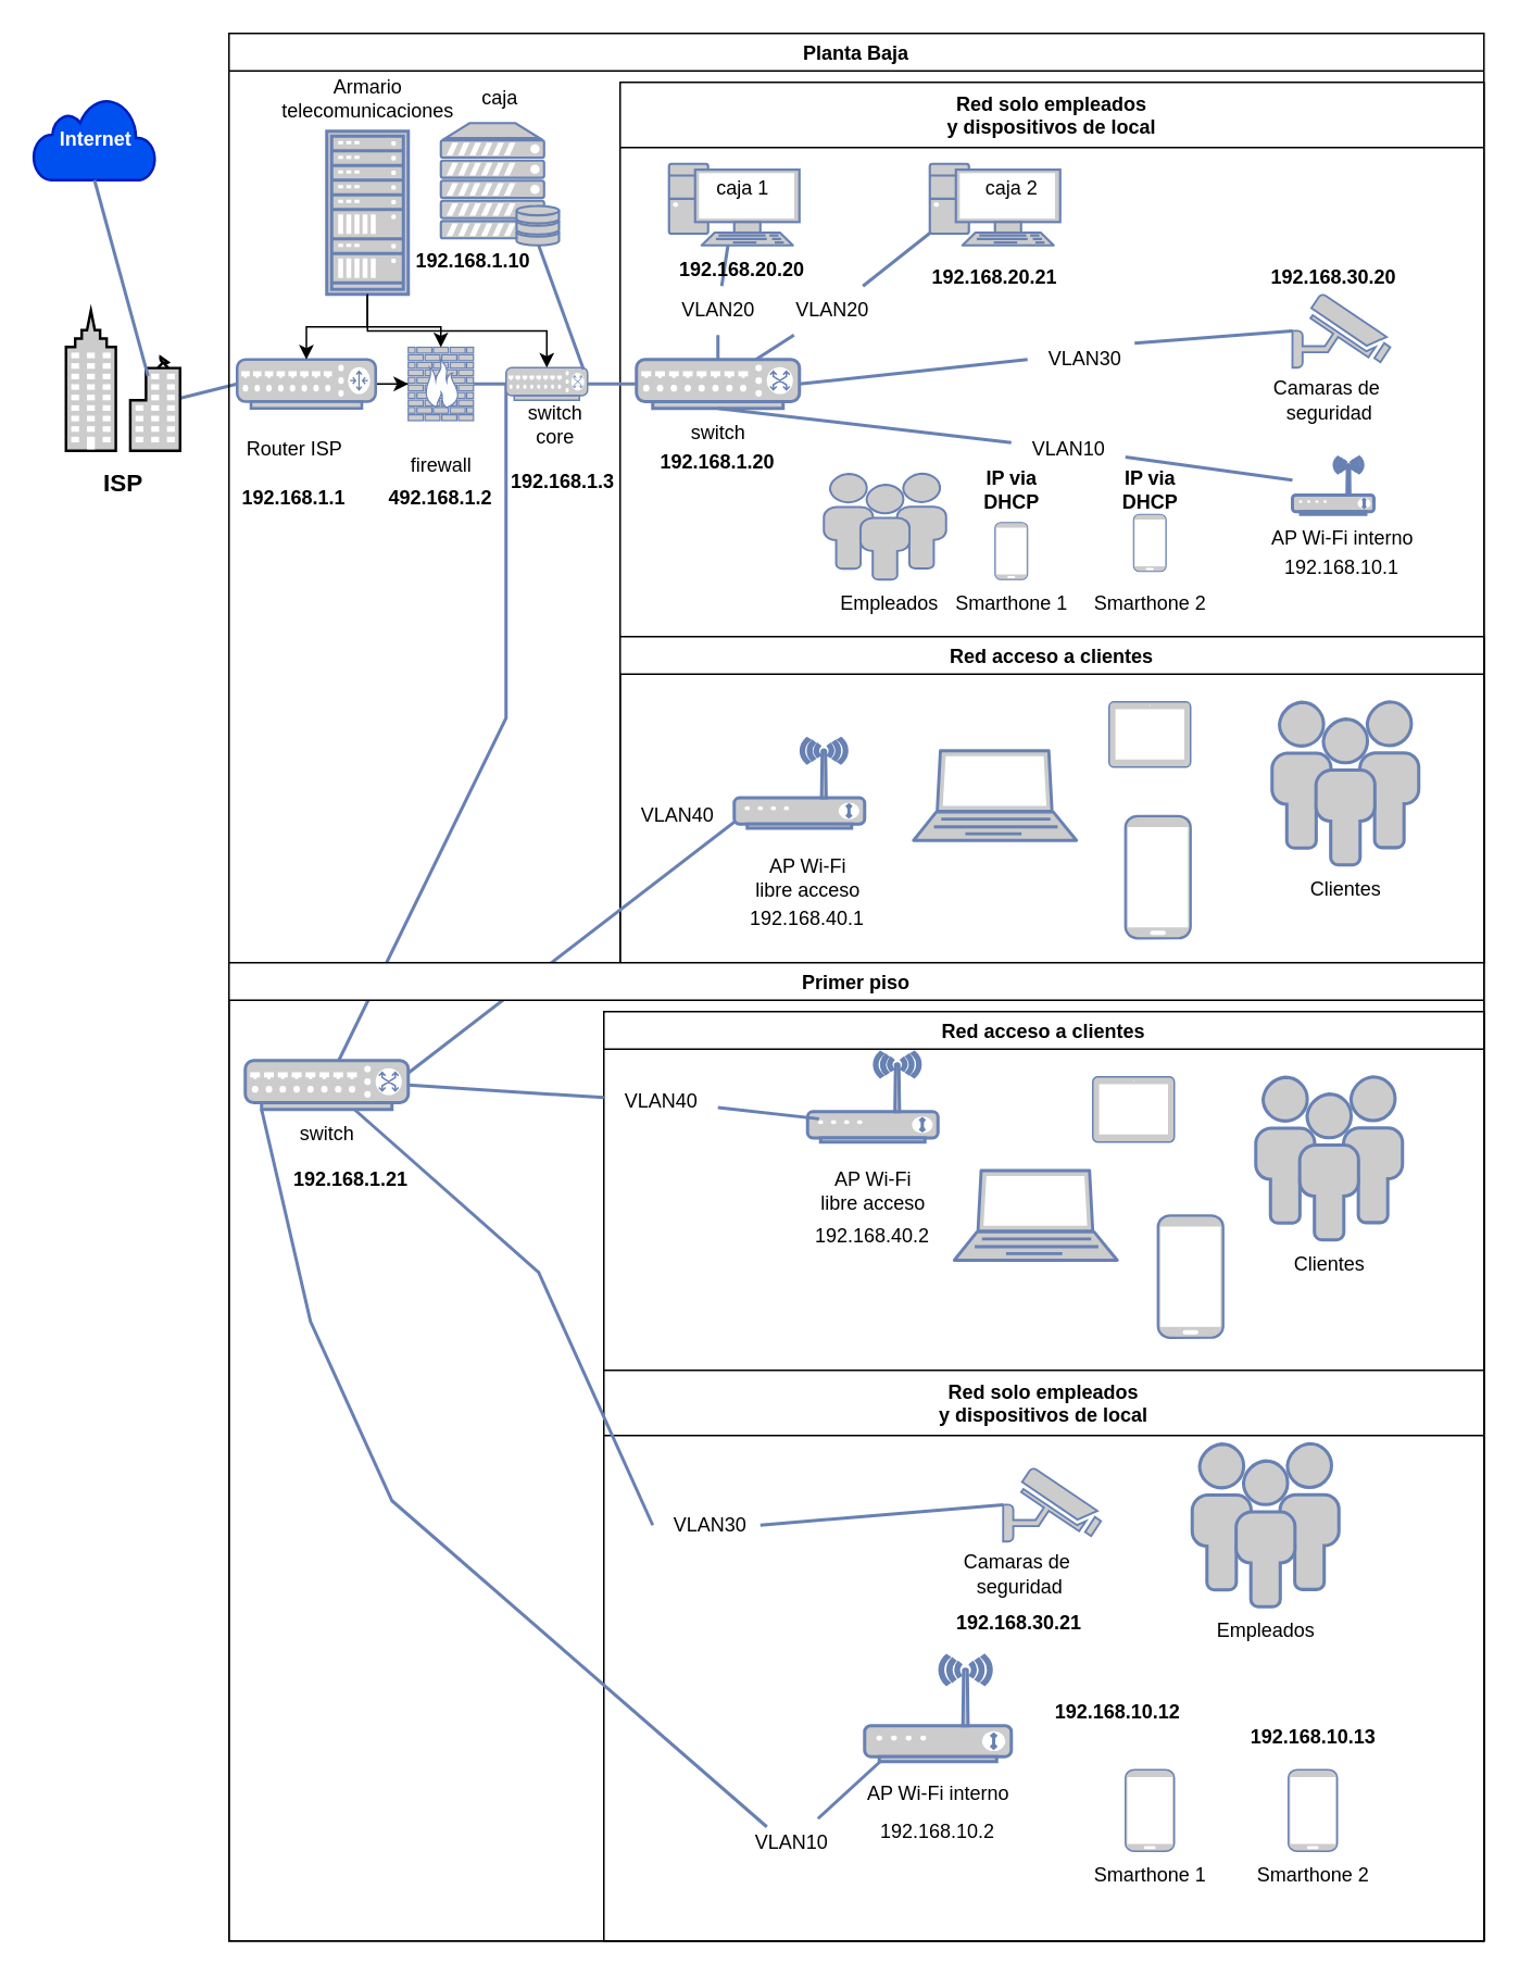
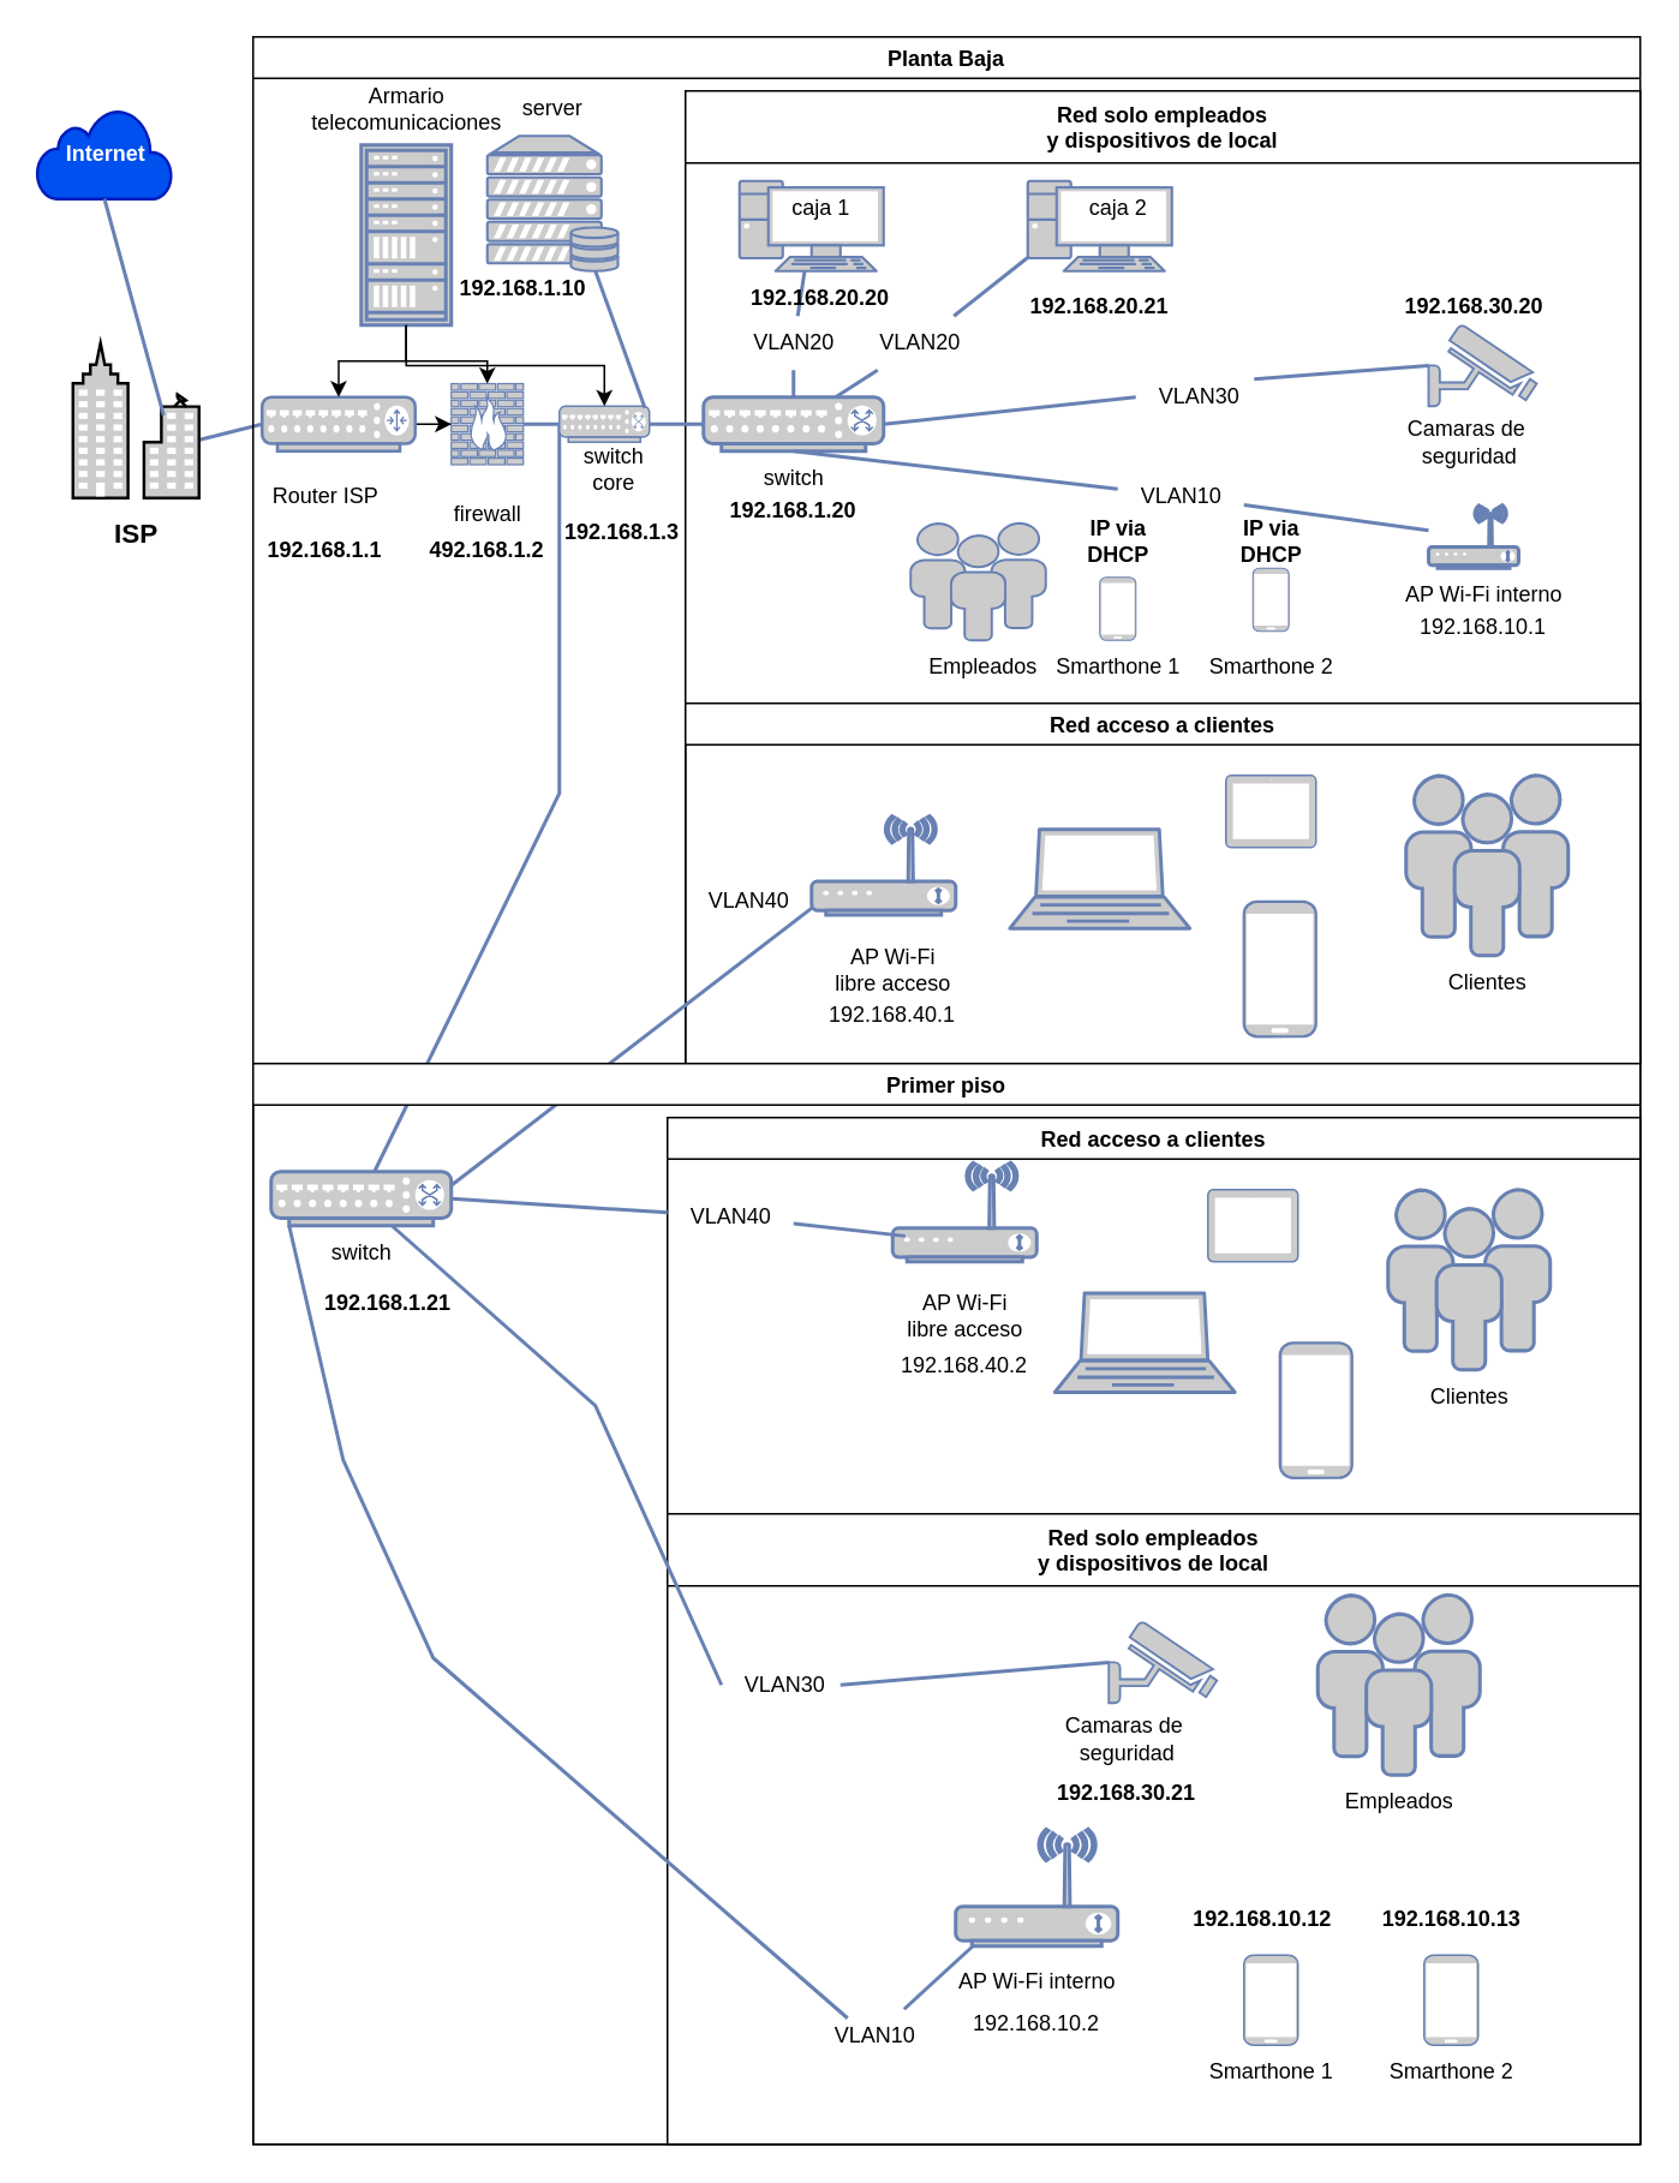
- <mxCell id="108" value="caja" style="text;html=1;align=center;verticalAlign=middle;resizable=0;points=[];autosize=1;strokeColor=none;fillColor=none;" parent="6" vertex="1"><mxGeometry x="136.25" y="25" width="60" height="30" as="geometry" /></mxCell>
+ <mxCell id="108" value="server" style="text;html=1;align=center;verticalAlign=middle;resizable=0;points=[];autosize=1;strokeColor=none;fillColor=none;" parent="6" vertex="1"><mxGeometry x="136.25" y="25" width="60" height="30" as="geometry" /></mxCell>
- <mxCell id="90" value="&lt;b style=&quot;--tw-scale-x: 1; --tw-scale-y: 1; --tw-pan-x: ; --tw-pan-y: ; --tw-pinch-zoom: ; --tw-scroll-snap-strictness: proximity; --tw-ordinal: ; --tw-slashed-zero: ; --tw-numeric-figure: ; --tw-numeric-spacing: ; --tw-numeric-fraction: ; --tw-ring-inset: ; --tw-ring-offset-width: 0px; --tw-ring-offset-color: light-dark(#fff, #000000); --tw-ring-color: rgb(59 130 246 / .5); --tw-ring-offset-shadow: 0 0 #0000; --tw-ring-shadow: 0 0 #0000; --tw-shadow: 0 0 #0000; --tw-shadow-colored: 0 0 #0000; --tw-blur: ; --tw-brightness: ; --tw-contrast: ; --tw-grayscale: ; --tw-hue-rotate: ; --tw-invert: ; --tw-saturate: ; --tw-sepia: ; --tw-drop-shadow: ; --tw-backdrop-blur: ; --tw-backdrop-brightness: ; --tw-backdrop-contrast: ; --tw-backdrop-grayscale: ; --tw-backdrop-hue-rotate: ; --tw-backdrop-invert: ; --tw-backdrop-opacity: ; --tw-backdrop-saturate: ; --tw-backdrop-sepia: ; text-wrap-mode: wrap;&quot;&gt;192.168.10.12&lt;/b&gt;&lt;br&gt;&lt;table&gt;&lt;/table&gt;" style="text;html=1;align=center;verticalAlign=middle;resizable=0;points=[];autosize=1;strokeColor=none;fillColor=none;" parent="74" vertex="1"><mxGeometry x="265" y="195" width="100" height="30" as="geometry" /></mxCell>
+ <mxCell id="90" value="&lt;b style=&quot;--tw-scale-x: 1; --tw-scale-y: 1; --tw-pan-x: ; --tw-pan-y: ; --tw-pinch-zoom: ; --tw-scroll-snap-strictness: proximity; --tw-ordinal: ; --tw-slashed-zero: ; --tw-numeric-figure: ; --tw-numeric-spacing: ; --tw-numeric-fraction: ; --tw-ring-inset: ; --tw-ring-offset-width: 0px; --tw-ring-offset-color: light-dark(#fff, #000000); --tw-ring-color: rgb(59 130 246 / .5); --tw-ring-offset-shadow: 0 0 #0000; --tw-ring-shadow: 0 0 #0000; --tw-shadow: 0 0 #0000; --tw-shadow-colored: 0 0 #0000; --tw-blur: ; --tw-brightness: ; --tw-contrast: ; --tw-grayscale: ; --tw-hue-rotate: ; --tw-invert: ; --tw-saturate: ; --tw-sepia: ; --tw-drop-shadow: ; --tw-backdrop-blur: ; --tw-backdrop-brightness: ; --tw-backdrop-contrast: ; --tw-backdrop-grayscale: ; --tw-backdrop-hue-rotate: ; --tw-backdrop-invert: ; --tw-backdrop-opacity: ; --tw-backdrop-saturate: ; --tw-backdrop-sepia: ; text-wrap-mode: wrap;&quot;&gt;192.168.10.12&lt;/b&gt;&lt;br&gt;&lt;table&gt;&lt;/table&gt;" style="text;html=1;align=center;verticalAlign=middle;resizable=0;points=[];autosize=1;strokeColor=none;fillColor=none;" parent="74" vertex="1"><mxGeometry x="280" y="210" width="100" height="30" as="geometry" /></mxCell>
